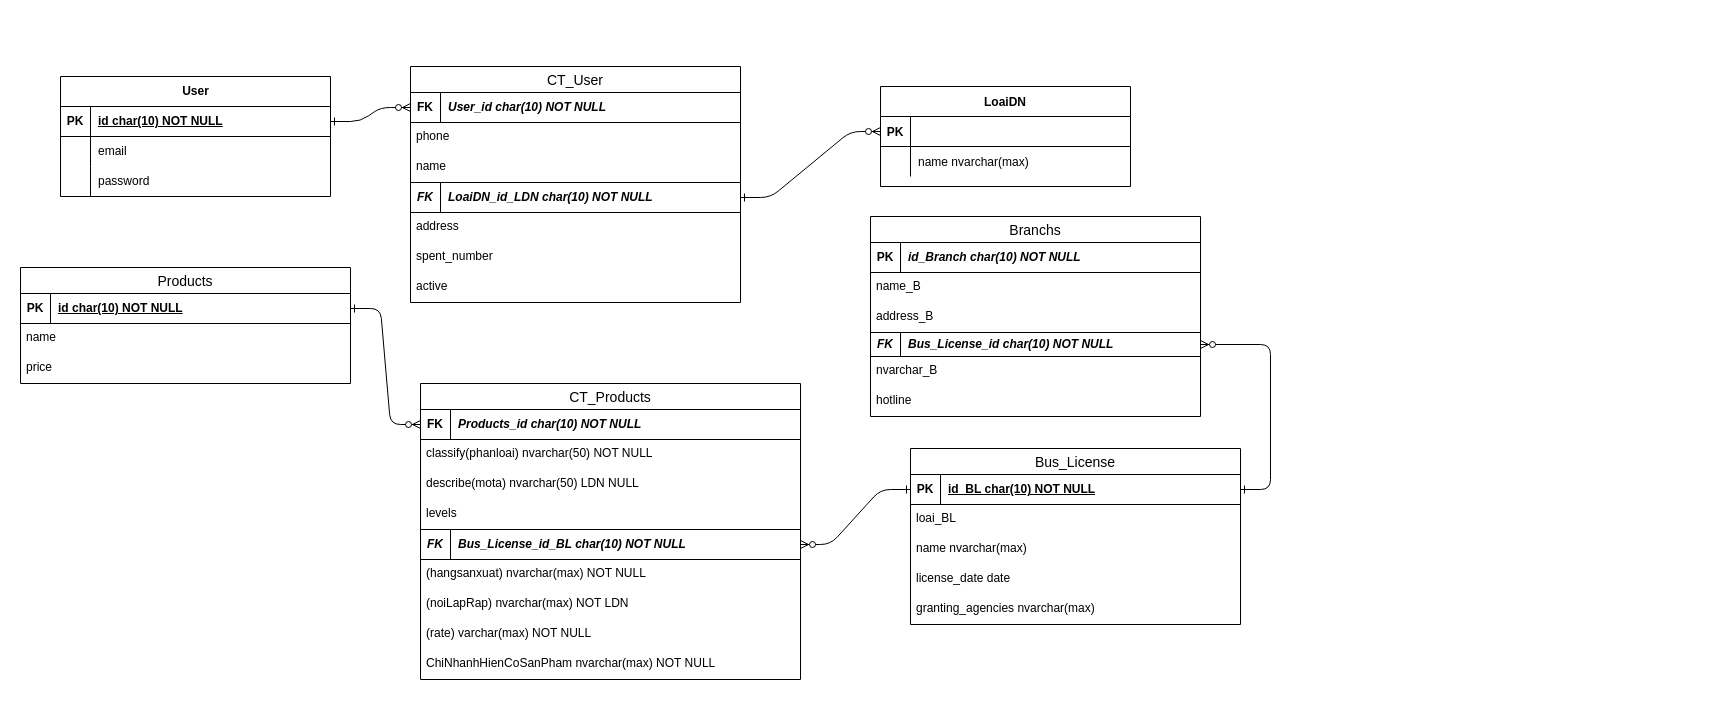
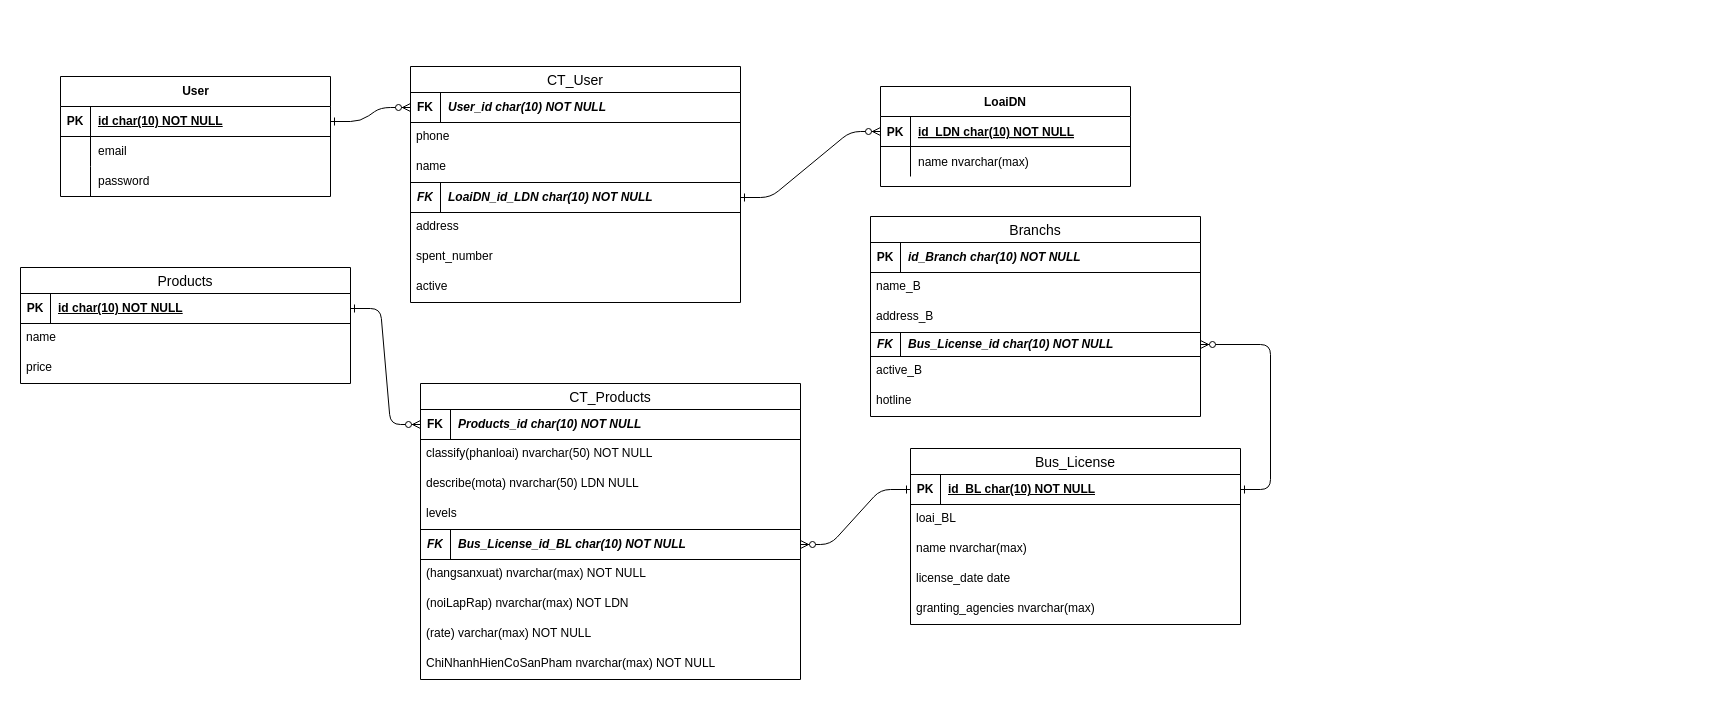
+ <mxCell id="7" value="id_LDN char(10) NOT NULL" style="shape=partialRectangle;overflow=hidden;connectable=0;fillColor=none;top=0;left=0;bottom=0;right=0;align=left;spacingLeft=6;fontStyle=5;" parent="5" vertex="1"><mxGeometry x="30" width="220" height="30" as="geometry"><mxRectangle width="220" height="30" as="alternateBounds" /></mxGeometry></mxCell>
- <mxCell id="80" value="nvarchar_B" style="text;strokeColor=none;fillColor=none;spacingLeft=4;spacingRight=4;overflow=hidden;rotatable=0;points=[[0,0.5],[1,0.5]];portConstraint=eastwest;fontSize=12;whiteSpace=wrap;html=1;" vertex="1" parent="69"><mxGeometry y="140" width="330" height="30" as="geometry" /></mxCell>
+ <mxCell id="80" value="active_B" style="text;strokeColor=none;fillColor=none;spacingLeft=4;spacingRight=4;overflow=hidden;rotatable=0;points=[[0,0.5],[1,0.5]];portConstraint=eastwest;fontSize=12;whiteSpace=wrap;html=1;" vertex="1" parent="69"><mxGeometry y="140" width="330" height="30" as="geometry" /></mxCell>
